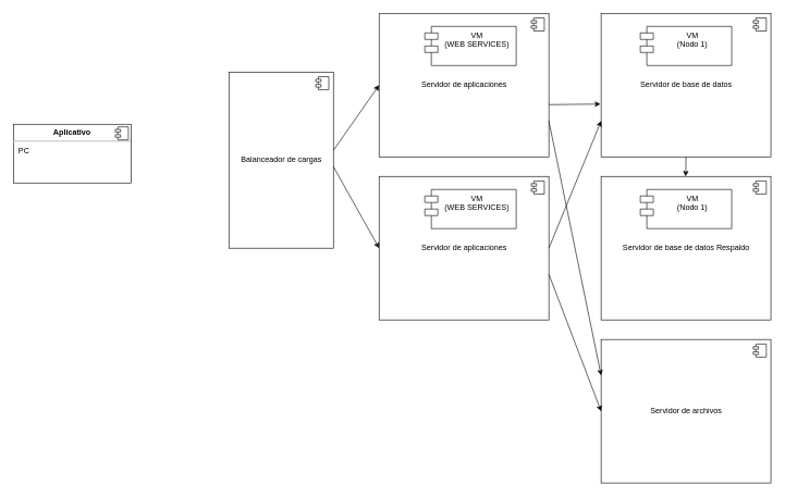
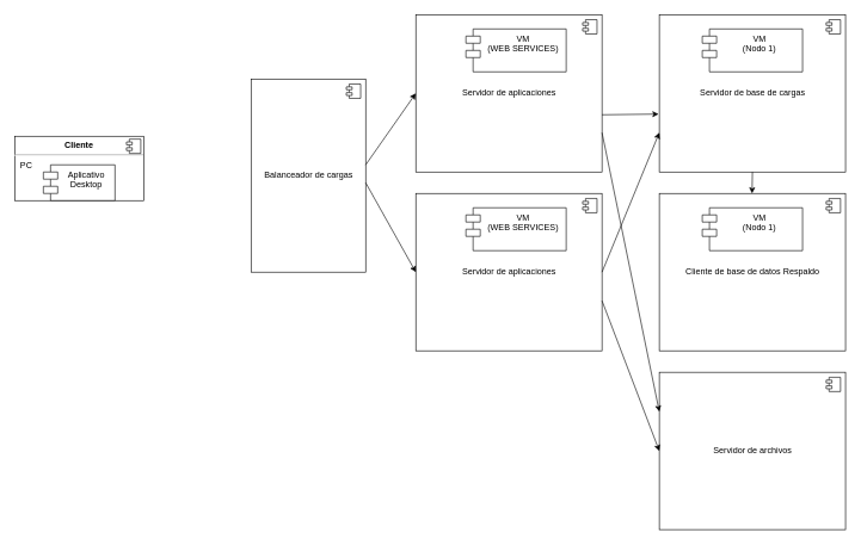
- <mxCell id="13" value="&lt;div style=&quot;&quot;&gt;Servidor de base de datos&lt;/div&gt;" style="html=1;dropTarget=0;align=center;" vertex="1" parent="1"><mxGeometry x="920" y="20" width="260" height="220" as="geometry" /></mxCell>
+ <mxCell id="13" value="&lt;div style=&quot;&quot;&gt;Servidor de base de cargas&lt;/div&gt;" style="html=1;dropTarget=0;align=center;" vertex="1" parent="1"><mxGeometry x="920" y="20" width="260" height="220" as="geometry" /></mxCell>
- <mxCell id="2" value="&lt;p style=&quot;margin:0px;margin-top:6px;text-align:center;&quot;&gt;&lt;b&gt;Aplicativo&lt;/b&gt;&lt;/p&gt;&lt;hr&gt;&lt;p style=&quot;margin:0px;margin-left:8px;&quot;&gt;PC&lt;/p&gt;" style="align=left;overflow=fill;html=1;dropTarget=0;" vertex="1" parent="1"><mxGeometry x="20" y="190" width="180" height="90" as="geometry" /></mxCell>
+ <mxCell id="2" value="&lt;p style=&quot;margin:0px;margin-top:6px;text-align:center;&quot;&gt;&lt;b&gt;Cliente&lt;/b&gt;&lt;/p&gt;&lt;hr&gt;&lt;p style=&quot;margin:0px;margin-left:8px;&quot;&gt;PC&lt;/p&gt;" style="align=left;overflow=fill;html=1;dropTarget=0;" vertex="1" parent="1"><mxGeometry x="20" y="190" width="180" height="90" as="geometry" /></mxCell>
+ <mxCell id="4" value="Aplicativo &#10;Desktop" style="shape=module;align=left;spacingLeft=20;align=center;verticalAlign=top;" vertex="1" parent="1"><mxGeometry x="60" y="230" width="100" height="50" as="geometry" /></mxCell>
- <mxCell id="16" value="&lt;div style=&quot;&quot;&gt;Servidor de base de datos Respaldo&lt;/div&gt;" style="html=1;dropTarget=0;align=center;" vertex="1" parent="1"><mxGeometry x="920" y="270" width="260" height="220" as="geometry" /></mxCell>
+ <mxCell id="16" value="&lt;div style=&quot;&quot;&gt;Cliente de base de datos Respaldo&lt;/div&gt;" style="html=1;dropTarget=0;align=center;" vertex="1" parent="1"><mxGeometry x="920" y="270" width="260" height="220" as="geometry" /></mxCell>
